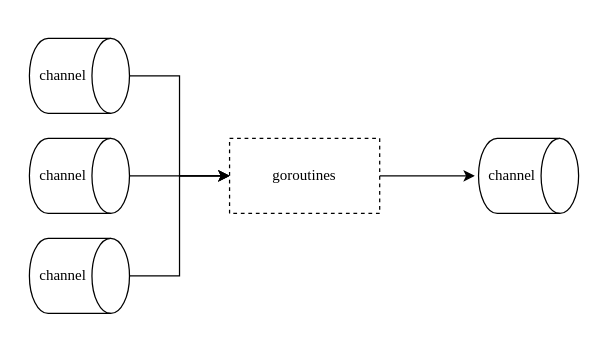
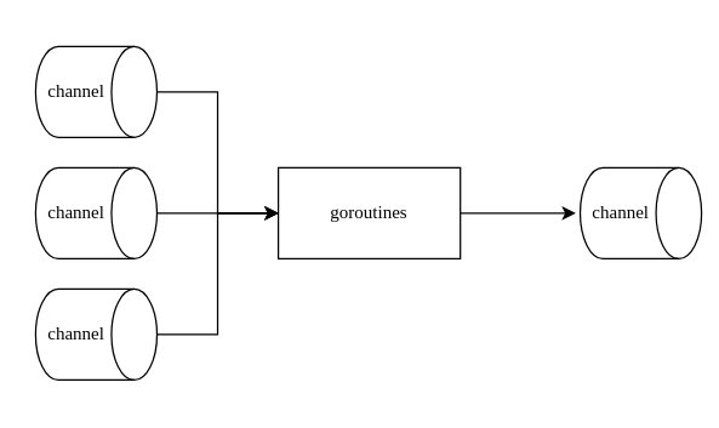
- <mxCell id="12" value="goroutines" style="rounded=0;whiteSpace=wrap;html=1;fontFamily=Times New Roman;dashed=1;" vertex="1" parent="1"><mxGeometry x="183" y="110" width="120" height="60" as="geometry" /></mxCell>
+ <mxCell id="12" value="goroutines" style="rounded=0;whiteSpace=wrap;html=1;fontFamily=Times New Roman;" vertex="1" parent="1"><mxGeometry x="183" y="110" width="120" height="60" as="geometry" /></mxCell>
